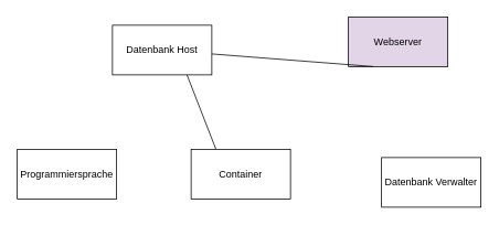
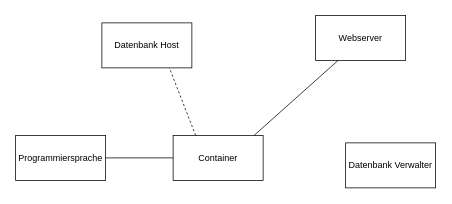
- <mxCell id="4" value="Webserver" style="rounded=0;whiteSpace=wrap;html=1;fillColor=#e1d5e7;" vertex="1" parent="1"><mxGeometry x="420" y="20" width="120" height="60" as="geometry" /></mxCell>
+ <mxCell id="4" value="Webserver" style="rounded=0;whiteSpace=wrap;html=1;" vertex="1" parent="1"><mxGeometry x="420" y="20" width="120" height="60" as="geometry" /></mxCell>
- <mxCell id="9" value="" style="endArrow=none;html=1;exitX=0.25;exitY=1;exitDx=0;exitDy=0;" edge="1" parent="1" source="4" target="3"><mxGeometry width="50" height="50" relative="1" as="geometry"><mxPoint x="270" y="240" as="sourcePoint" /><mxPoint x="320" y="190" as="targetPoint" /></mxGeometry></mxCell>
+ <mxCell id="9" value="" style="endArrow=none;html=1;exitX=0.25;exitY=1;exitDx=0;exitDy=0;entryX=0.9;entryY=0;entryDx=0;entryDy=0;entryPerimeter=0;" edge="1" parent="1" source="4" target="2"><mxGeometry width="50" height="50" relative="1" as="geometry"><mxPoint x="270" y="240" as="sourcePoint" /><mxPoint x="320" y="190" as="targetPoint" /></mxGeometry></mxCell>
- <mxCell id="7" value="" style="endArrow=none;html=1;entryX=0.75;entryY=1;entryDx=0;entryDy=0;exitX=0.25;exitY=0;exitDx=0;exitDy=0;" edge="1" parent="1" source="2" target="3"><mxGeometry width="50" height="50" relative="1" as="geometry"><mxPoint x="155" y="160" as="sourcePoint" /><mxPoint x="205" y="110" as="targetPoint" /></mxGeometry></mxCell>
+ <mxCell id="7" value="" style="endArrow=none;html=1;entryX=0.75;entryY=1;entryDx=0;entryDy=0;exitX=0.25;exitY=0;exitDx=0;exitDy=0;dashed=1;" edge="1" parent="1" source="2" target="3"><mxGeometry width="50" height="50" relative="1" as="geometry"><mxPoint x="155" y="160" as="sourcePoint" /><mxPoint x="205" y="110" as="targetPoint" /></mxGeometry></mxCell>
+ <mxCell id="8" value="" style="endArrow=none;html=1;exitX=1;exitY=0.5;exitDx=0;exitDy=0;entryX=0;entryY=0.5;entryDx=0;entryDy=0;" edge="1" parent="1" source="6" target="2"><mxGeometry width="50" height="50" relative="1" as="geometry"><mxPoint x="270" y="240" as="sourcePoint" /><mxPoint x="320" y="190" as="targetPoint" /></mxGeometry></mxCell>
